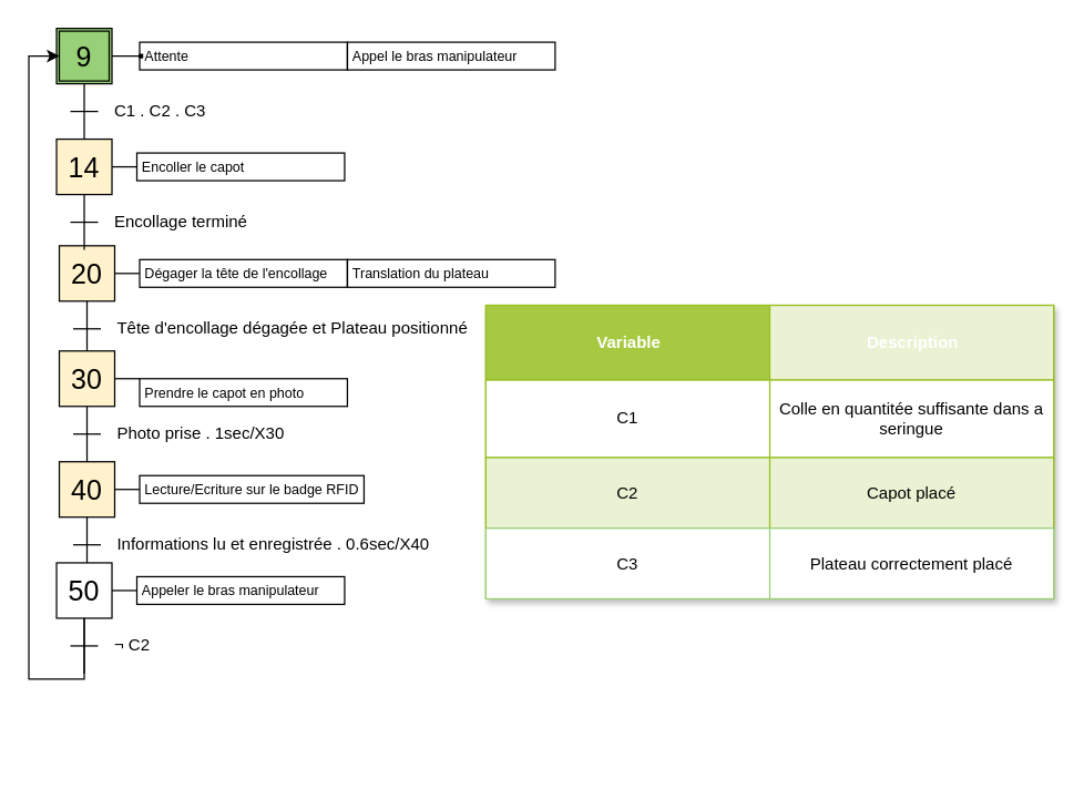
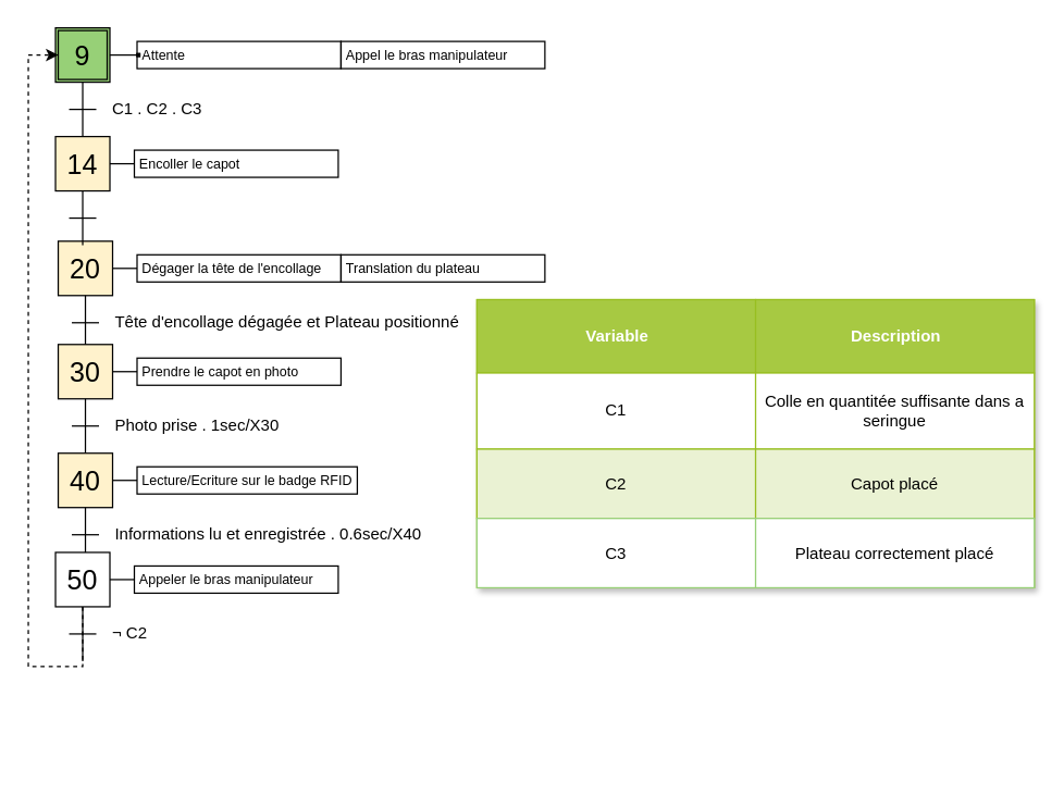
- <mxCell id="12" value="Encollage terminé" style="text;html=1;strokeColor=none;fillColor=none;align=left;verticalAlign=middle;rounded=0;fontSize=12;startSize=20;" parent="9" vertex="1"><mxGeometry x="40" y="50" width="80" height="20" as="geometry" /></mxCell>
- <mxCell id="33" value="Description" style="connectable=0;recursiveResize=0;strokeColor=inherit;fillColor=#eaf2d3;align=center;fontStyle=1;fontColor=#FFFFFF;html=1;" parent="31" vertex="1"><mxGeometry x="205" width="205" height="54" as="geometry"><mxRectangle width="205" height="54" as="alternateBounds" /></mxGeometry></mxCell>
+ <mxCell id="33" value="Description" style="connectable=0;recursiveResize=0;strokeColor=inherit;fillColor=#A7C942;align=center;fontStyle=1;fontColor=#FFFFFF;html=1;" parent="31" vertex="1"><mxGeometry x="205" width="205" height="54" as="geometry"><mxRectangle width="205" height="54" as="alternateBounds" /></mxGeometry></mxCell>
- <mxCell id="43" style="edgeStyle=orthogonalEdgeStyle;rounded=0;orthogonalLoop=1;jettySize=auto;html=1;entryX=0;entryY=0.5;entryDx=0;entryDy=0;exitX=0.5;exitY=1;exitDx=0;exitDy=0;" parent="1" source="60" target="19" edge="1"><mxGeometry relative="1" as="geometry"><Array as="points"><mxPoint x="60" y="490" /><mxPoint x="20" y="490" /><mxPoint x="20" y="40" /></Array><mxPoint x="50" y="563" as="sourcePoint" /><mxPoint x="41.94" y="112.97" as="targetPoint" /></mxGeometry></mxCell>
+ <mxCell id="43" style="edgeStyle=orthogonalEdgeStyle;rounded=0;orthogonalLoop=1;jettySize=auto;html=1;entryX=0;entryY=0.5;entryDx=0;entryDy=0;exitX=0.5;exitY=1;exitDx=0;exitDy=0;dashed=1;" parent="1" source="60" target="19" edge="1"><mxGeometry relative="1" as="geometry"><Array as="points"><mxPoint x="60" y="490" /><mxPoint x="20" y="490" /><mxPoint x="20" y="40" /></Array><mxPoint x="50" y="563" as="sourcePoint" /><mxPoint x="41.94" y="112.97" as="targetPoint" /></mxGeometry></mxCell>
- <mxCell id="51" value="Prendre le capot en photo" style="text;html=1;fillColor=none;align=left;verticalAlign=middle;spacingLeft=4;spacingRight=4;whiteSpace=wrap;overflow=hidden;rotatable=0;points=[[0,0.5],[1,0.5]];portConstraint=eastwest;fontSize=10;spacing=0;strokeColor=#000000;container=0;" parent="45" vertex="1"><mxGeometry x="58" y="20" width="150" height="20" as="geometry" /></mxCell>
+ <mxCell id="51" value="Prendre le capot en photo" style="text;html=1;fillColor=none;align=left;verticalAlign=middle;spacingLeft=4;spacingRight=4;whiteSpace=wrap;overflow=hidden;rotatable=0;points=[[0,0.5],[1,0.5]];portConstraint=eastwest;fontSize=10;spacing=0;strokeColor=#000000;container=0;" parent="45" vertex="1"><mxGeometry x="58" y="10" width="150" height="20" as="geometry" /></mxCell>
